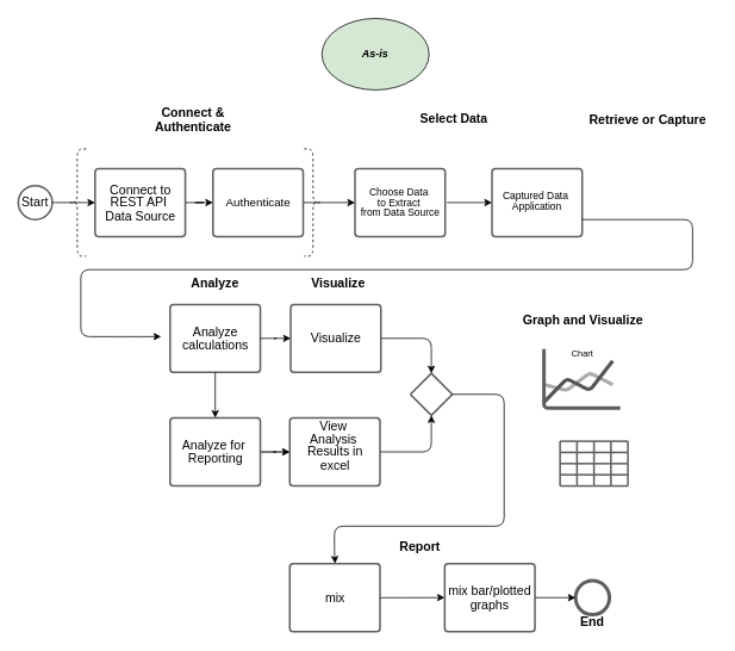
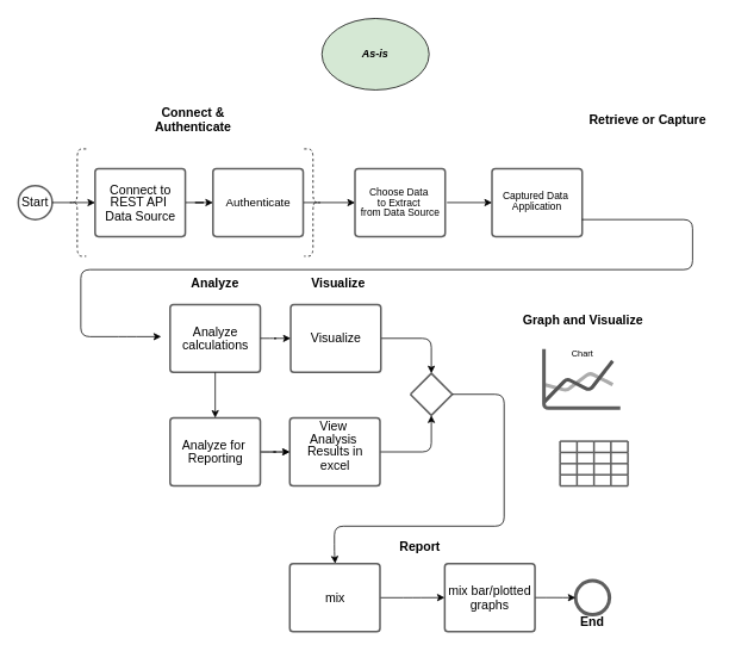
- <mxCell id="44" value="&lt;div style=&quot;&quot;&gt;&lt;p style=&quot;margin: 0px; text-indent: 0px; direction: ltr;&quot;&gt;&lt;font size=&quot;1&quot; style=&quot;font-family: Arial; direction: ltr; letter-spacing: 0px; line-height: 100%; opacity: 1;&quot;&gt;&lt;b style=&quot;font-size: 14px;&quot;&gt;Select Data&lt;/b&gt;&lt;/font&gt;&lt;/p&gt;&lt;/div&gt;" style="text;vsdxID=56;fillColor=none;gradientColor=none;fillOpacity=0;strokeOpacity=0;strokeWidth=2;spacingTop=-3;spacingBottom=-3;spacingLeft=-3;spacingRight=-3;labelBackgroundColor=none;rounded=1;strokeColor=none;html=1;whiteSpace=wrap;verticalAlign=middle;align=center;;html=1;fontColor=#000000;" parent="42" vertex="1"><mxGeometry x="3.17" y="3.125" width="146.05" height="31.75" as="geometry" /></mxCell>
